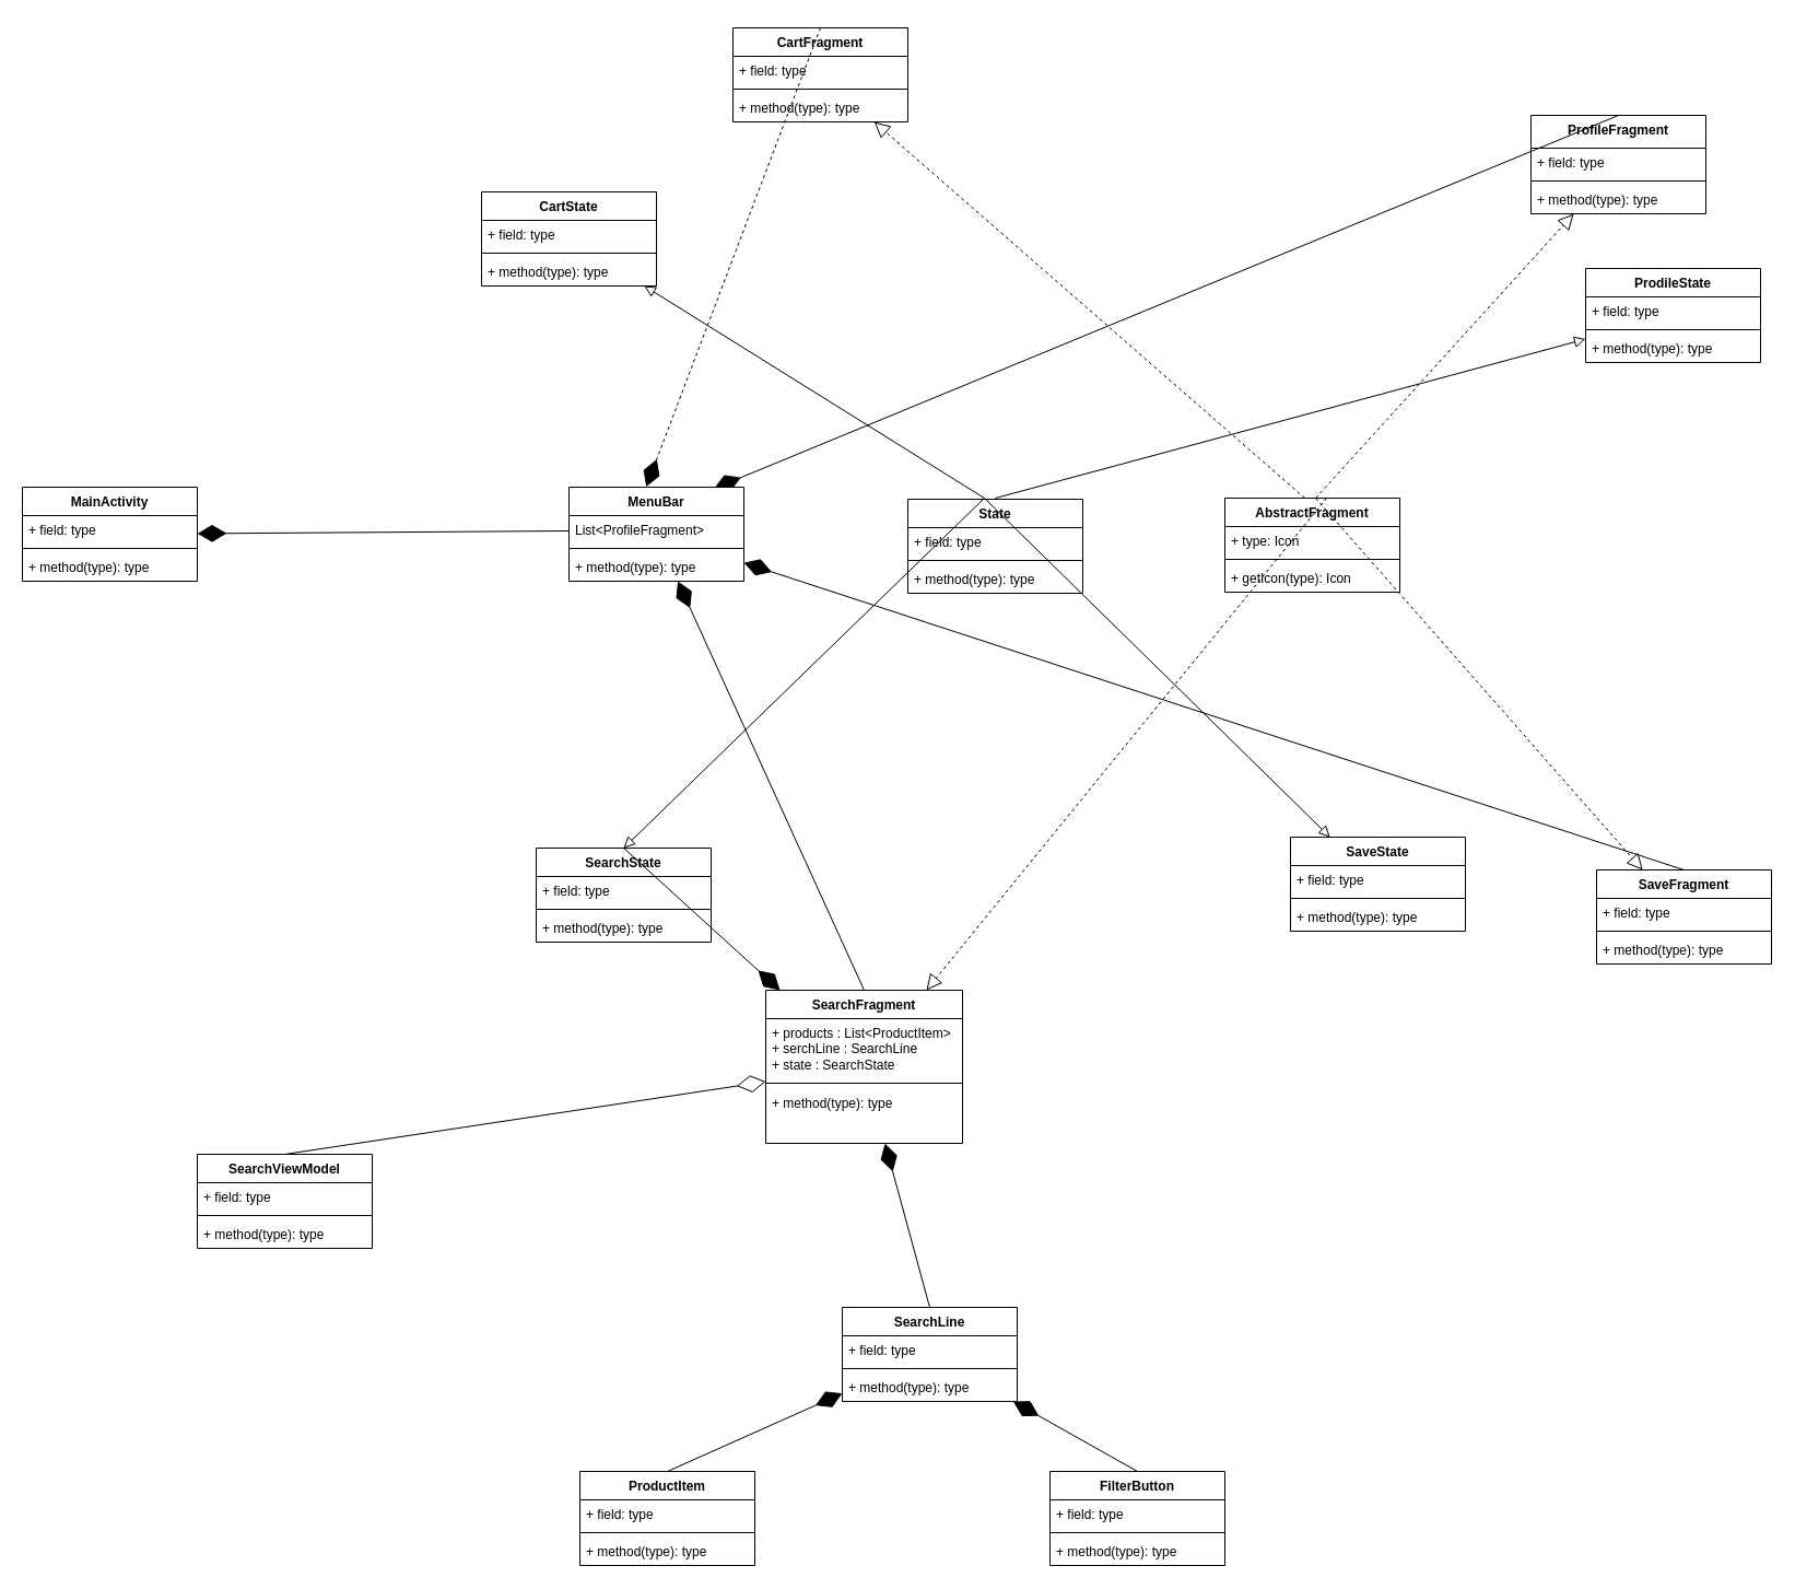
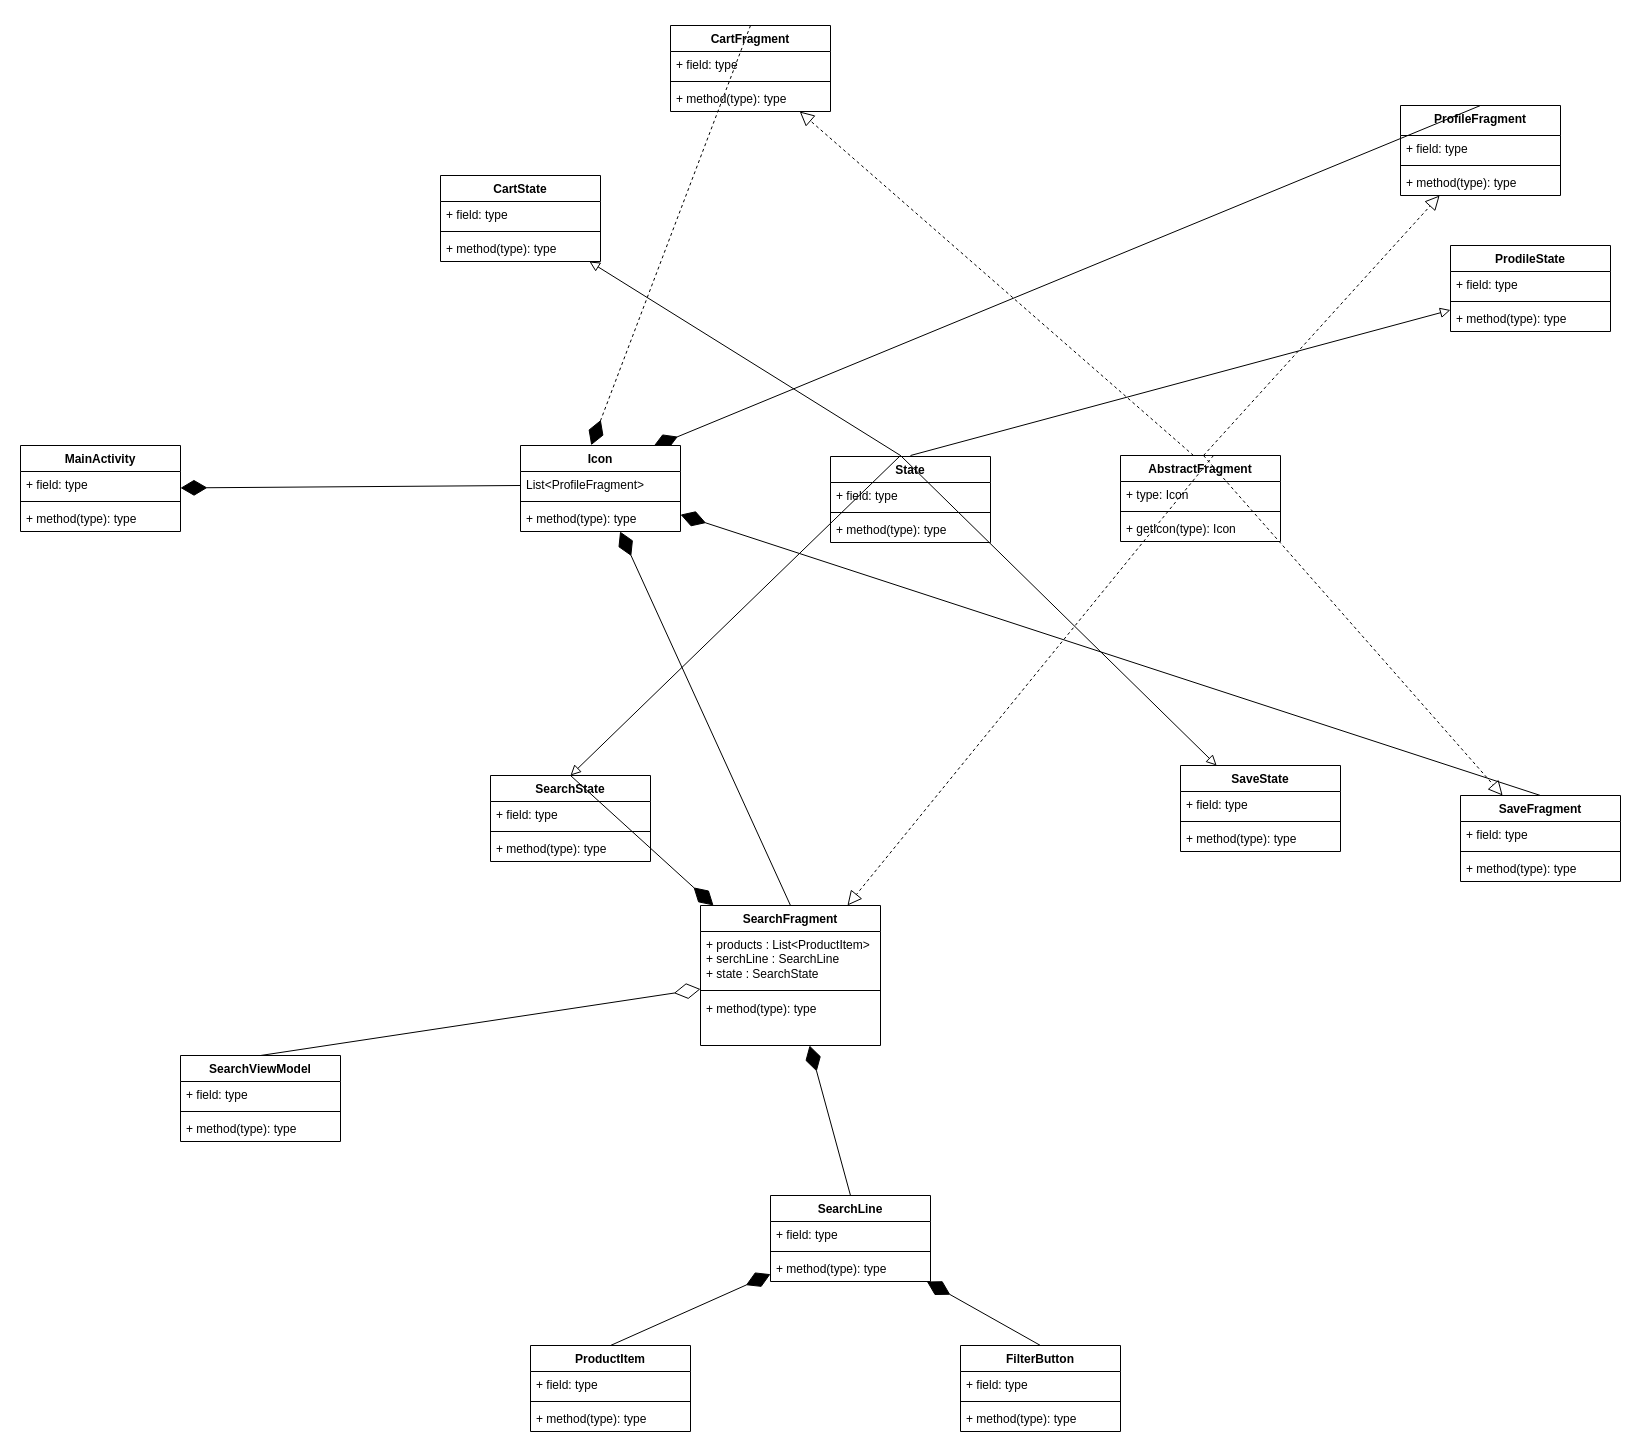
- <mxCell id="25" value="MenuBar" style="swimlane;fontStyle=1;align=center;verticalAlign=top;childLayout=stackLayout;horizontal=1;startSize=26;horizontalStack=0;resizeParent=1;resizeParentMax=0;resizeLast=0;collapsible=1;marginBottom=0;whiteSpace=wrap;html=1;" parent="1" vertex="1"><mxGeometry x="520" y="440" width="160" height="86" as="geometry" /></mxCell>
+ <mxCell id="25" value="Icon" style="swimlane;fontStyle=1;align=center;verticalAlign=top;childLayout=stackLayout;horizontal=1;startSize=26;horizontalStack=0;resizeParent=1;resizeParentMax=0;resizeLast=0;collapsible=1;marginBottom=0;whiteSpace=wrap;html=1;" parent="1" vertex="1"><mxGeometry x="520" y="440" width="160" height="86" as="geometry" /></mxCell>
